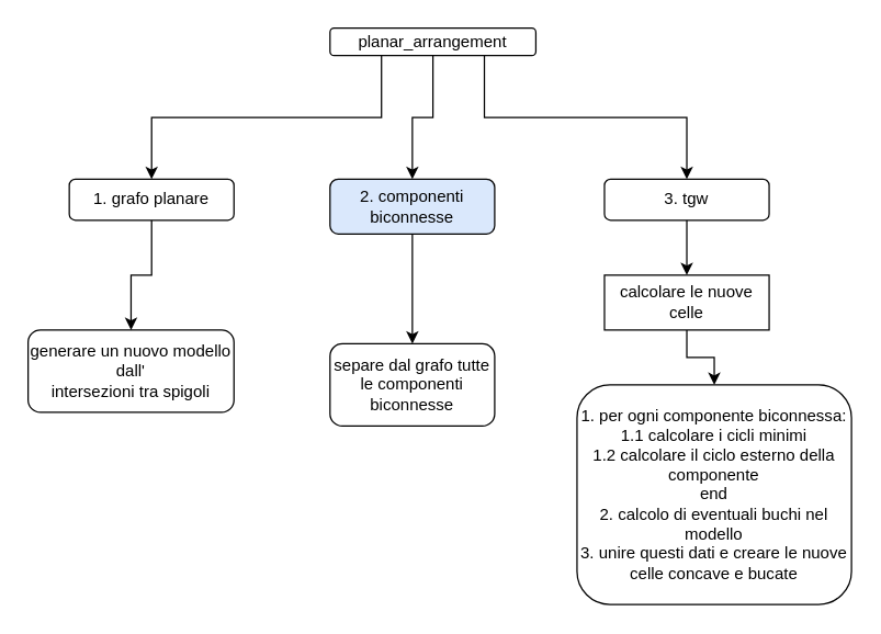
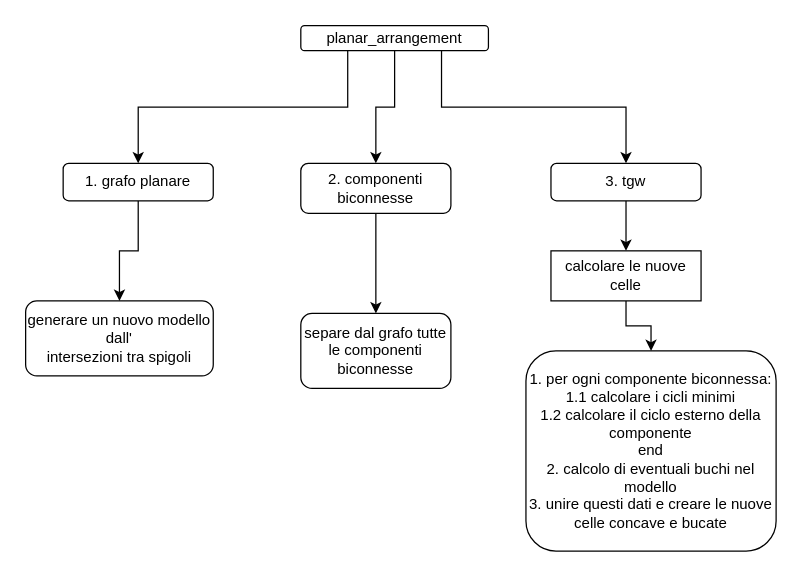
- <mxCell id="11" value="2. componenti biconnesse" style="rounded=1;whiteSpace=wrap;html=1;fillColor=#dae8fc;" vertex="1" parent="1"><mxGeometry x="240" y="130" width="120" height="40" as="geometry" /></mxCell>
+ <mxCell id="11" value="2. componenti biconnesse" style="rounded=1;whiteSpace=wrap;html=1;" vertex="1" parent="1"><mxGeometry x="240" y="130" width="120" height="40" as="geometry" /></mxCell>
